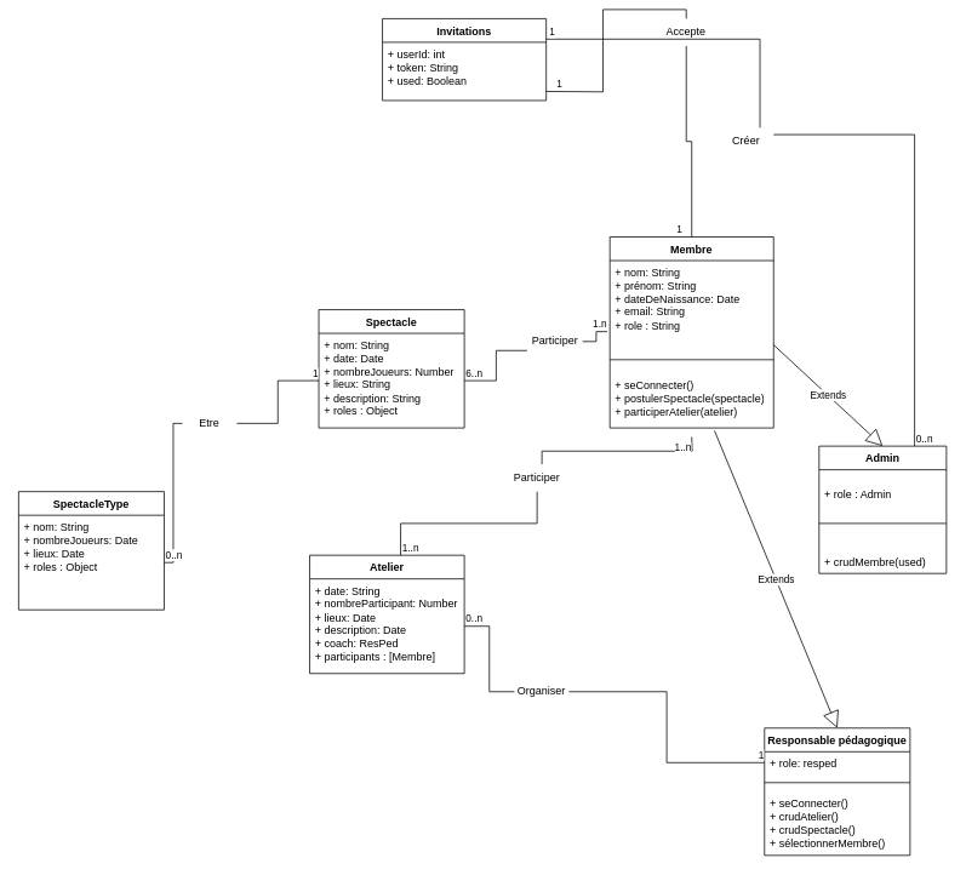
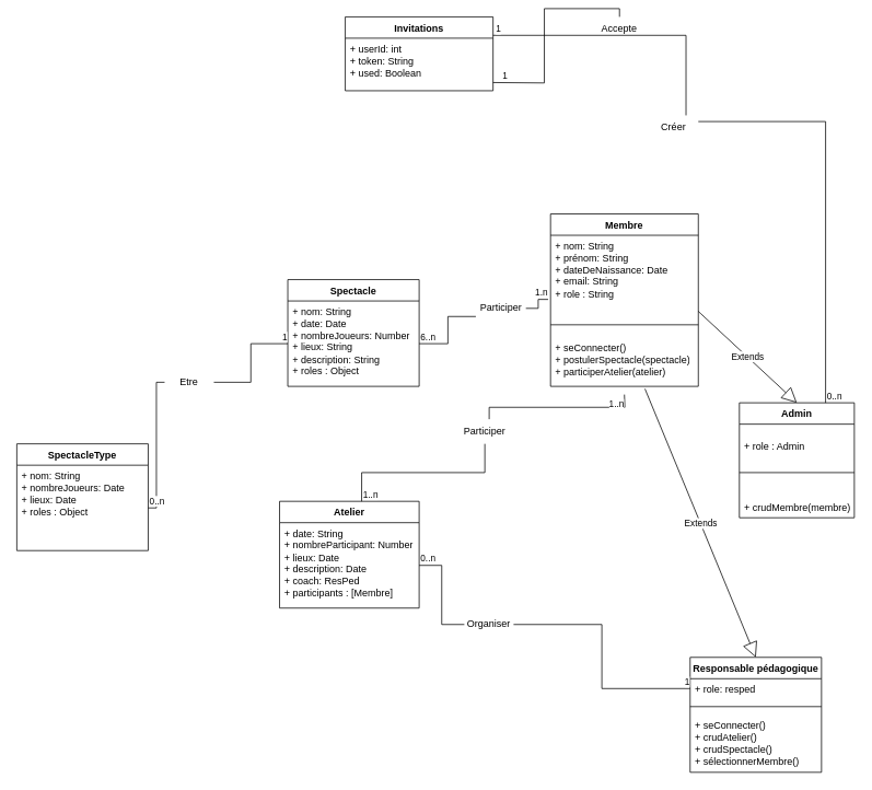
- <mxCell id="42" value="" style="endArrow=none;html=1;edgeStyle=orthogonalEdgeStyle;rounded=0;entryX=0.5;entryY=0;entryDx=0;entryDy=0;" edge="1" parent="1" source="46" target="2"><mxGeometry relative="1" as="geometry"><mxPoint x="600" y="100" as="sourcePoint" /><mxPoint x="760" y="100" as="targetPoint" /><Array as="points" /></mxGeometry></mxCell>
- <mxCell id="43" value="1" style="edgeLabel;resizable=0;html=1;align=right;verticalAlign=bottom;" connectable="0" vertex="1" parent="42"><mxGeometry x="1" relative="1" as="geometry"><mxPoint x="-10" as="offset" /></mxGeometry></mxCell>
- <mxCell id="13" value="&lt;div&gt;&lt;br&gt;&lt;/div&gt;+ crudMembre(used)" style="text;strokeColor=none;fillColor=none;align=left;verticalAlign=top;spacingLeft=4;spacingRight=4;overflow=hidden;rotatable=0;points=[[0,0.5],[1,0.5]];portConstraint=eastwest;whiteSpace=wrap;html=1;" parent="10" vertex="1"><mxGeometry y="100" width="140" height="40" as="geometry" /></mxCell>
+ <mxCell id="13" value="&lt;div&gt;&lt;br&gt;&lt;/div&gt;+ crudMembre(membre)" style="text;strokeColor=none;fillColor=none;align=left;verticalAlign=top;spacingLeft=4;spacingRight=4;overflow=hidden;rotatable=0;points=[[0,0.5],[1,0.5]];portConstraint=eastwest;whiteSpace=wrap;html=1;" parent="10" vertex="1"><mxGeometry y="100" width="140" height="40" as="geometry" /></mxCell>
